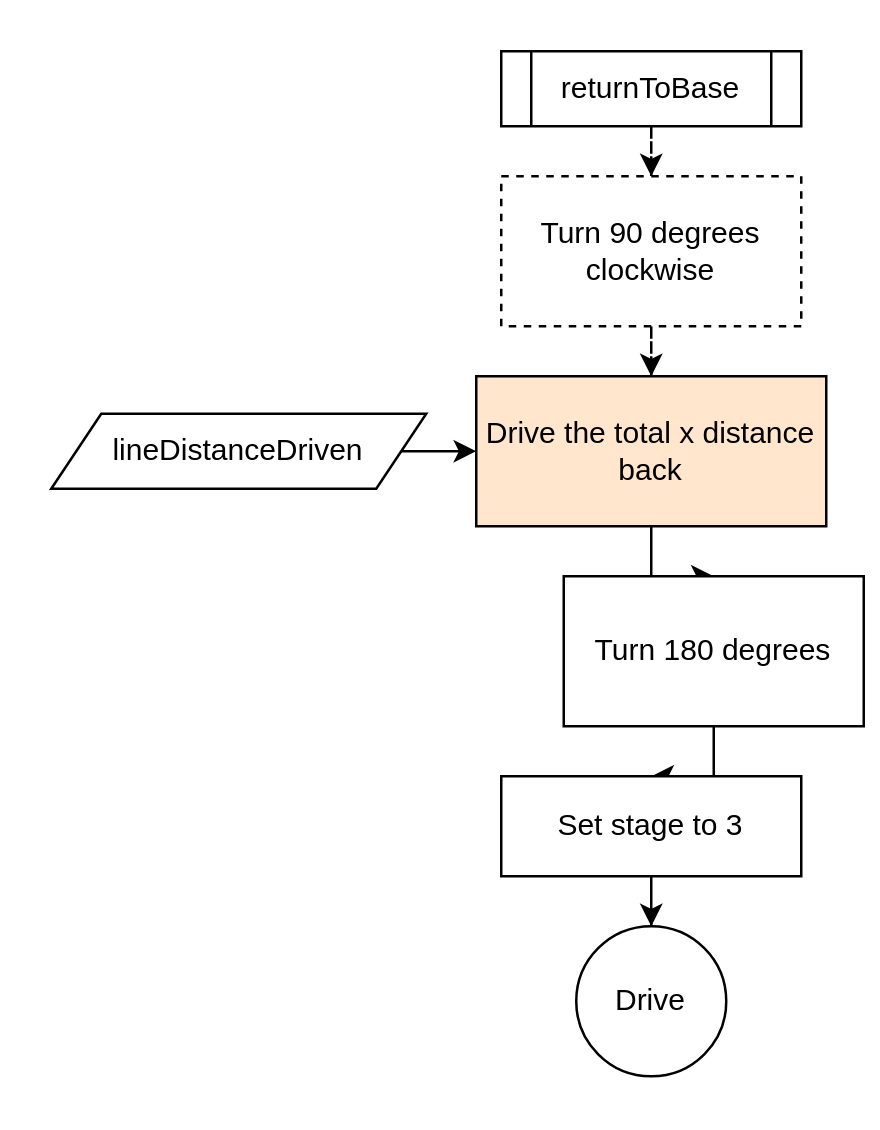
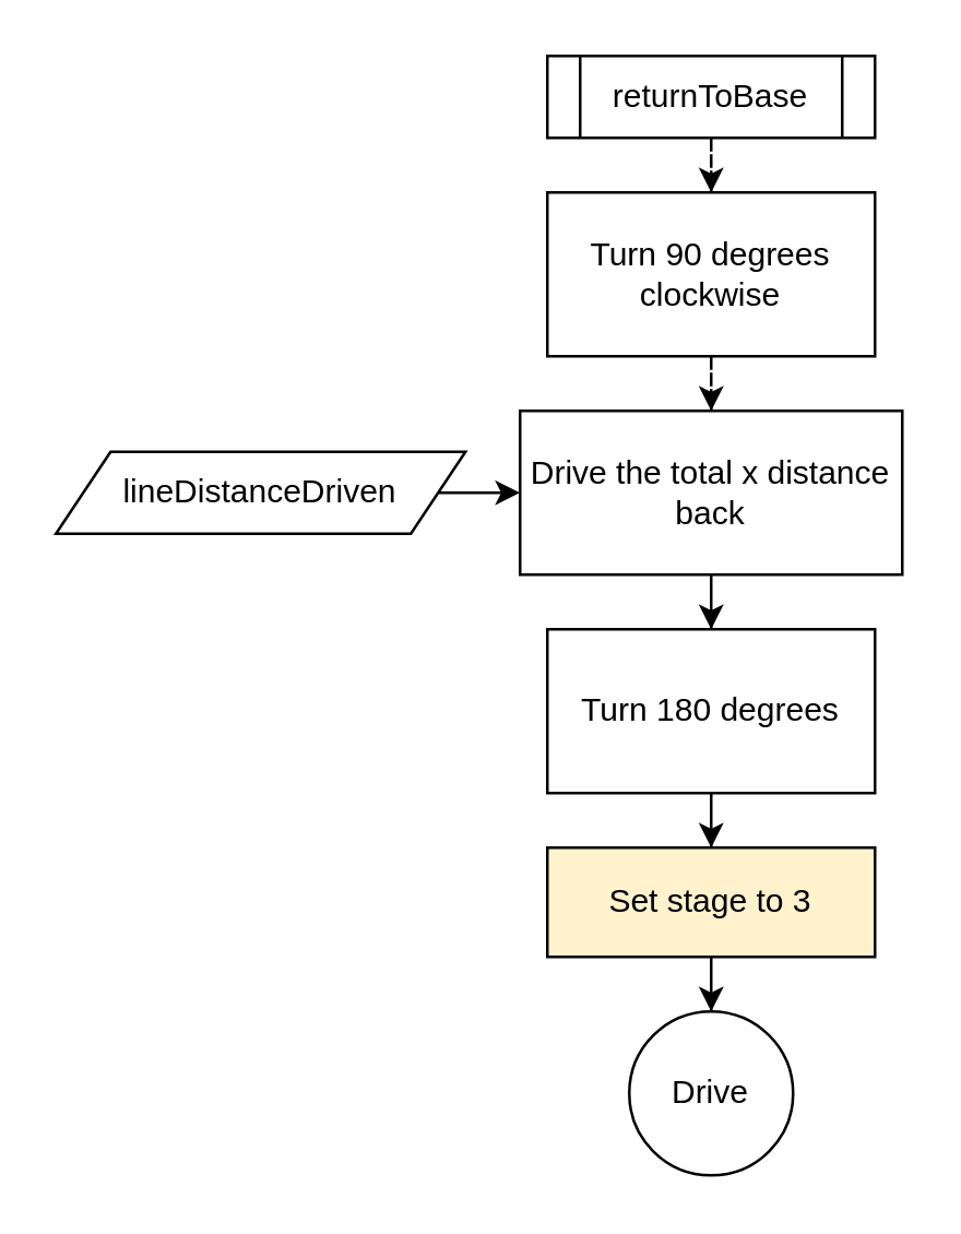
- <mxCell id="5" value="Turn 90 degrees clockwise" style="whiteSpace=wrap;html=1;dashed=1;" parent="1" vertex="1"><mxGeometry x="200" y="70" width="120" height="60" as="geometry" /></mxCell>
+ <mxCell id="5" value="Turn 90 degrees clockwise" style="whiteSpace=wrap;html=1;" parent="1" vertex="1"><mxGeometry x="200" y="70" width="120" height="60" as="geometry" /></mxCell>
- <mxCell id="7" value="Drive the total x distance back" style="whiteSpace=wrap;html=1;fillColor=#ffe6cc;" parent="1" vertex="1"><mxGeometry x="190" y="150" width="140" height="60" as="geometry" /></mxCell>
+ <mxCell id="7" value="Drive the total x distance back" style="whiteSpace=wrap;html=1;" parent="1" vertex="1"><mxGeometry x="190" y="150" width="140" height="60" as="geometry" /></mxCell>
- <mxCell id="12" value="Turn 180 degrees" style="whiteSpace=wrap;html=1;" parent="1" vertex="1"><mxGeometry x="225" y="230" width="120" height="60" as="geometry" /></mxCell>
+ <mxCell id="12" value="Turn 180 degrees" style="whiteSpace=wrap;html=1;" parent="1" vertex="1"><mxGeometry x="200" y="230" width="120" height="60" as="geometry" /></mxCell>
- <mxCell id="14" value="Set stage to 3" style="whiteSpace=wrap;html=1;" parent="1" vertex="1"><mxGeometry x="200" y="310" width="120" height="40" as="geometry" /></mxCell>
+ <mxCell id="14" value="Set stage to 3" style="whiteSpace=wrap;html=1;fillColor=#fff2cc;" parent="1" vertex="1"><mxGeometry x="200" y="310" width="120" height="40" as="geometry" /></mxCell>
